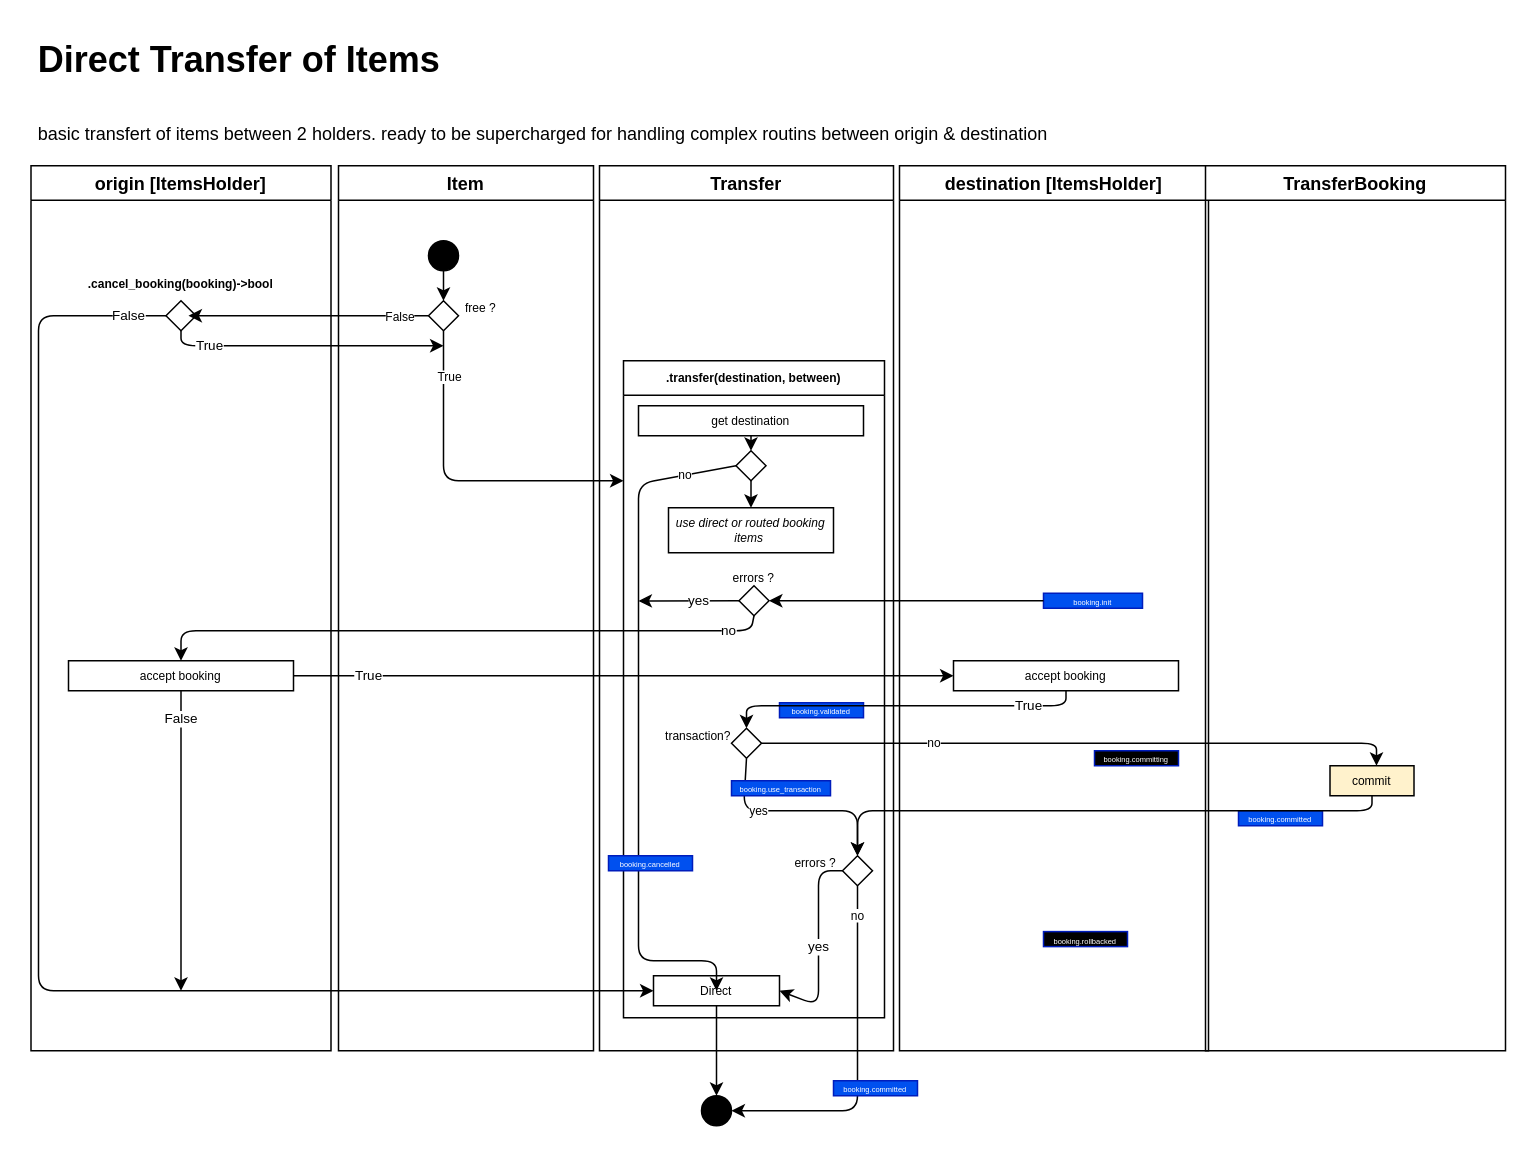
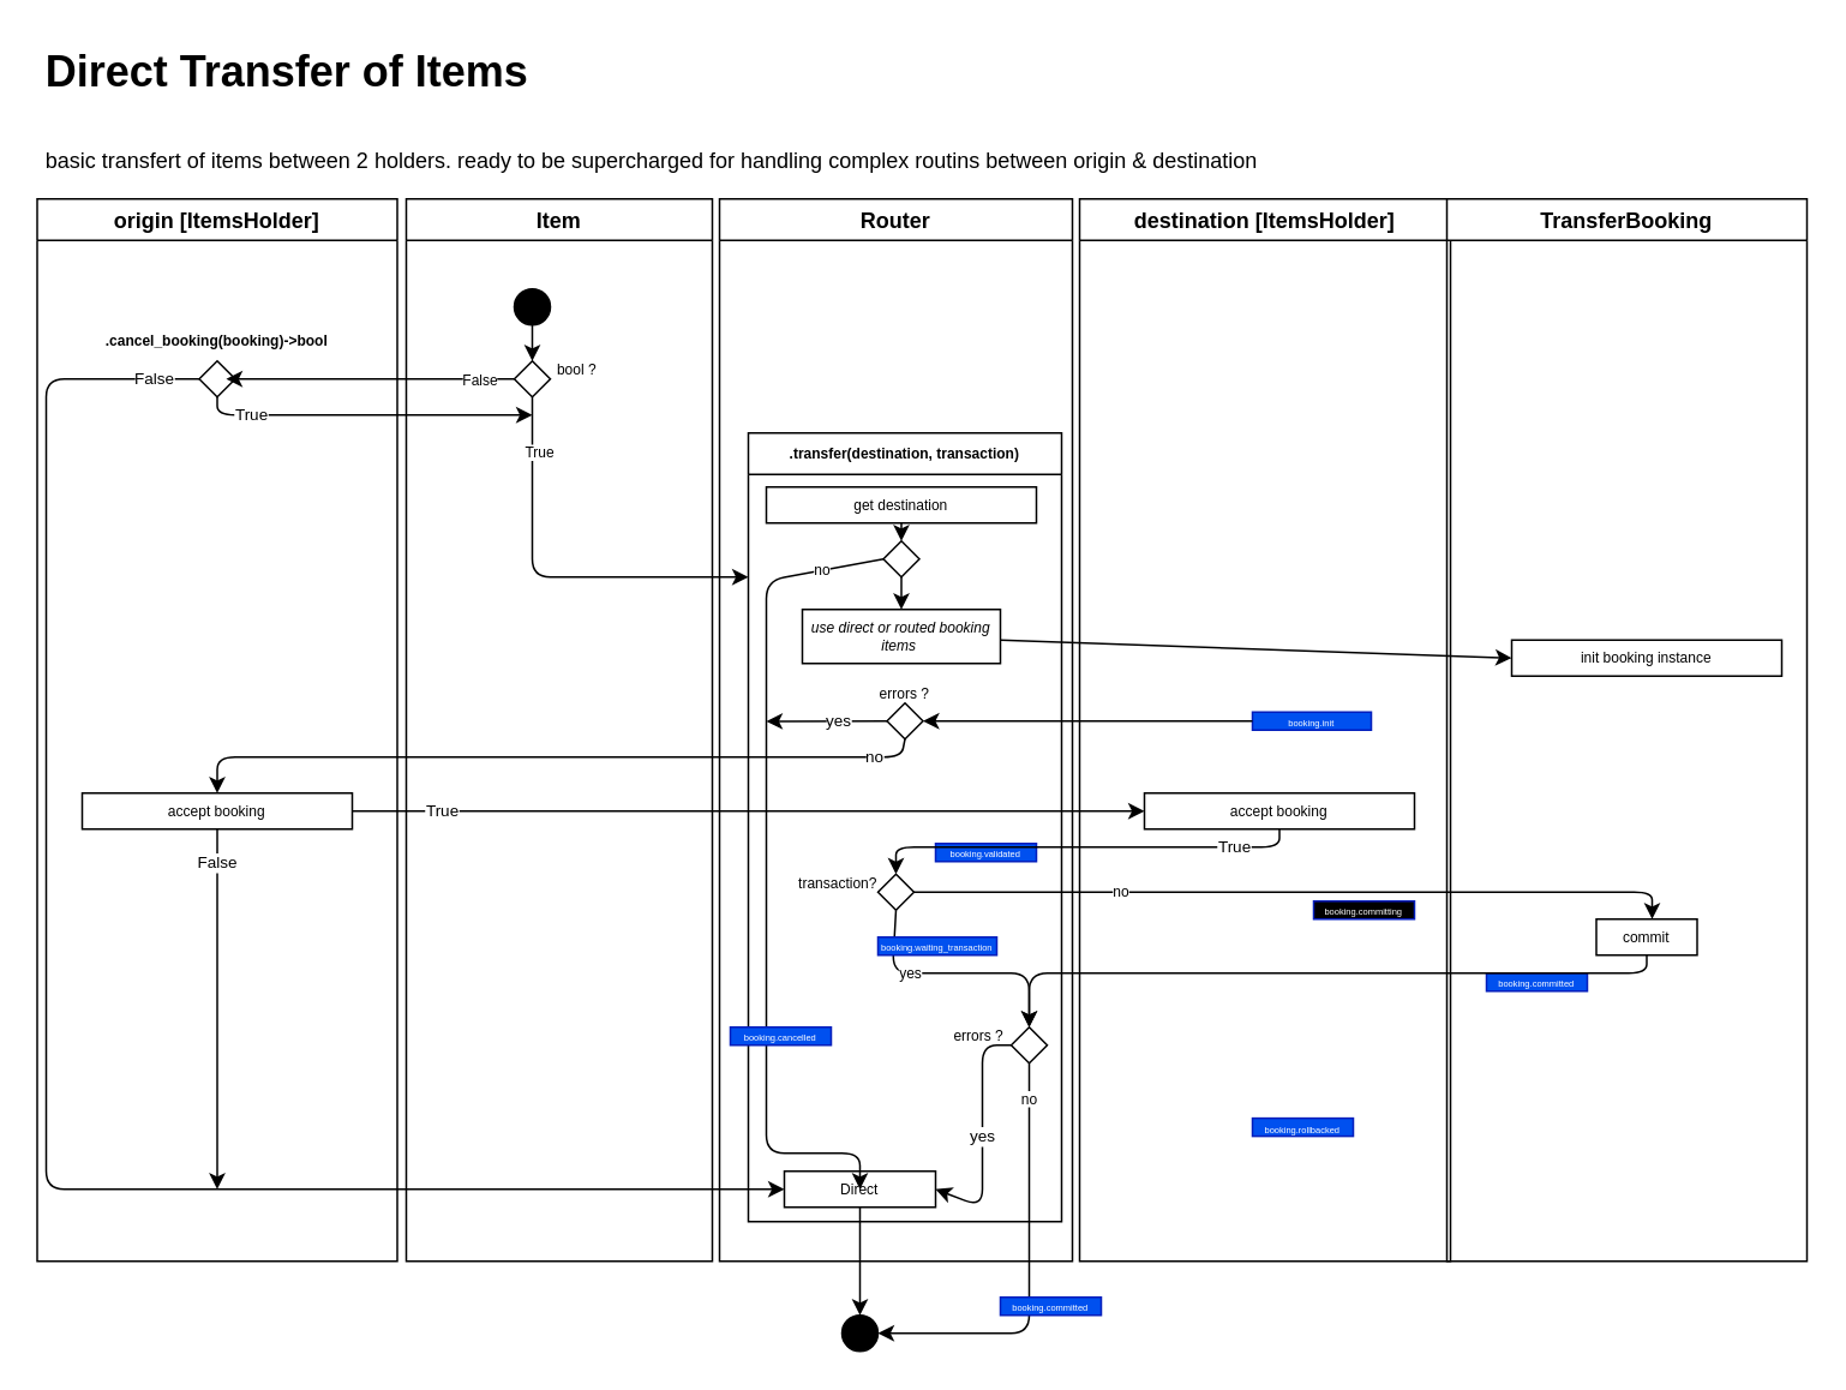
- <mxCell id="8" value="Transfer" style="swimlane;" parent="1" vertex="1"><mxGeometry x="399" y="110" width="196" height="590" as="geometry" /></mxCell>
+ <mxCell id="8" value="Router" style="swimlane;" parent="1" vertex="1"><mxGeometry x="399" y="110" width="196" height="590" as="geometry" /></mxCell>
- <mxCell id="7" value="&lt;font style=&quot;font-size: 8px&quot;&gt;free ?&lt;/font&gt;" style="text;html=1;strokeColor=none;fillColor=none;align=center;verticalAlign=middle;whiteSpace=wrap;rounded=0;fontSize=9;" parent="3" vertex="1"><mxGeometry x="80" y="90" width="30" height="10" as="geometry" /></mxCell>
+ <mxCell id="7" value="&lt;font style=&quot;font-size: 8px&quot;&gt;bool ?&lt;/font&gt;" style="text;html=1;strokeColor=none;fillColor=none;align=center;verticalAlign=middle;whiteSpace=wrap;rounded=0;fontSize=9;" parent="3" vertex="1"><mxGeometry x="80" y="90" width="30" height="10" as="geometry" /></mxCell>
- <mxCell id="9" value=".transfer(destination, between)" style="swimlane;fontSize=8;" parent="8" vertex="1"><mxGeometry x="16" y="130" width="174" height="438" as="geometry" /></mxCell>
+ <mxCell id="9" value=".transfer(destination, transaction)" style="swimlane;fontSize=8;" parent="8" vertex="1"><mxGeometry x="16" y="130" width="174" height="438" as="geometry" /></mxCell>
+ <mxCell id="55" style="edgeStyle=none;html=1;entryX=0;entryY=0.5;entryDx=0;entryDy=0;fontSize=9;" edge="1" parent="1" source="14" target="45"><mxGeometry relative="1" as="geometry" /></mxCell>
+ <mxCell id="45" value="init booking instance" style="rounded=0;whiteSpace=wrap;html=1;fontSize=8;" parent="44" vertex="1"><mxGeometry x="36" y="245" width="150" height="20" as="geometry" /></mxCell>
- <mxCell id="46" value="commit" style="rounded=0;whiteSpace=wrap;html=1;fontSize=8;fillColor=#fff2cc;" parent="44" vertex="1"><mxGeometry x="83" y="400" width="56" height="20" as="geometry" /></mxCell>
+ <mxCell id="46" value="commit" style="rounded=0;whiteSpace=wrap;html=1;fontSize=8;" parent="44" vertex="1"><mxGeometry x="83" y="400" width="56" height="20" as="geometry" /></mxCell>
- <mxCell id="27" value="&lt;font style=&quot;font-size: 5px&quot;&gt;booking.use_transaction&lt;/font&gt;" style="rounded=0;whiteSpace=wrap;html=1;fontSize=5;fillColor=#0050ef;fontColor=#ffffff;strokeColor=#001DBC;verticalAlign=middle;labelPosition=center;verticalLabelPosition=middle;align=center;spacing=0;horizontal=1;" parent="8" vertex="1"><mxGeometry x="88" y="410" width="66" height="10" as="geometry" /></mxCell>
+ <mxCell id="27" value="&lt;font style=&quot;font-size: 5px&quot;&gt;booking.waiting_transaction&lt;/font&gt;" style="rounded=0;whiteSpace=wrap;html=1;fontSize=5;fillColor=#0050ef;fontColor=#ffffff;strokeColor=#001DBC;verticalAlign=middle;labelPosition=center;verticalLabelPosition=middle;align=center;spacing=0;horizontal=1;" parent="8" vertex="1"><mxGeometry x="88" y="410" width="66" height="10" as="geometry" /></mxCell>
- <mxCell id="50" value="&lt;font style=&quot;font-size: 5px&quot;&gt;booking.rollbacked&lt;/font&gt;" style="rounded=0;whiteSpace=wrap;html=1;fontSize=5;fillColor=#000000;fontColor=#ffffff;strokeColor=#001DBC;verticalAlign=middle;labelPosition=center;verticalLabelPosition=middle;align=center;spacing=0;horizontal=1;" parent="1" vertex="1"><mxGeometry x="695" y="620.57" width="56" height="10" as="geometry" /></mxCell>
+ <mxCell id="50" value="&lt;font style=&quot;font-size: 5px&quot;&gt;booking.rollbacked&lt;/font&gt;" style="rounded=0;whiteSpace=wrap;html=1;fontSize=5;fillColor=#0050ef;fontColor=#ffffff;strokeColor=#001DBC;verticalAlign=middle;labelPosition=center;verticalLabelPosition=middle;align=center;spacing=0;horizontal=1;" parent="1" vertex="1"><mxGeometry x="695" y="620.57" width="56" height="10" as="geometry" /></mxCell>
